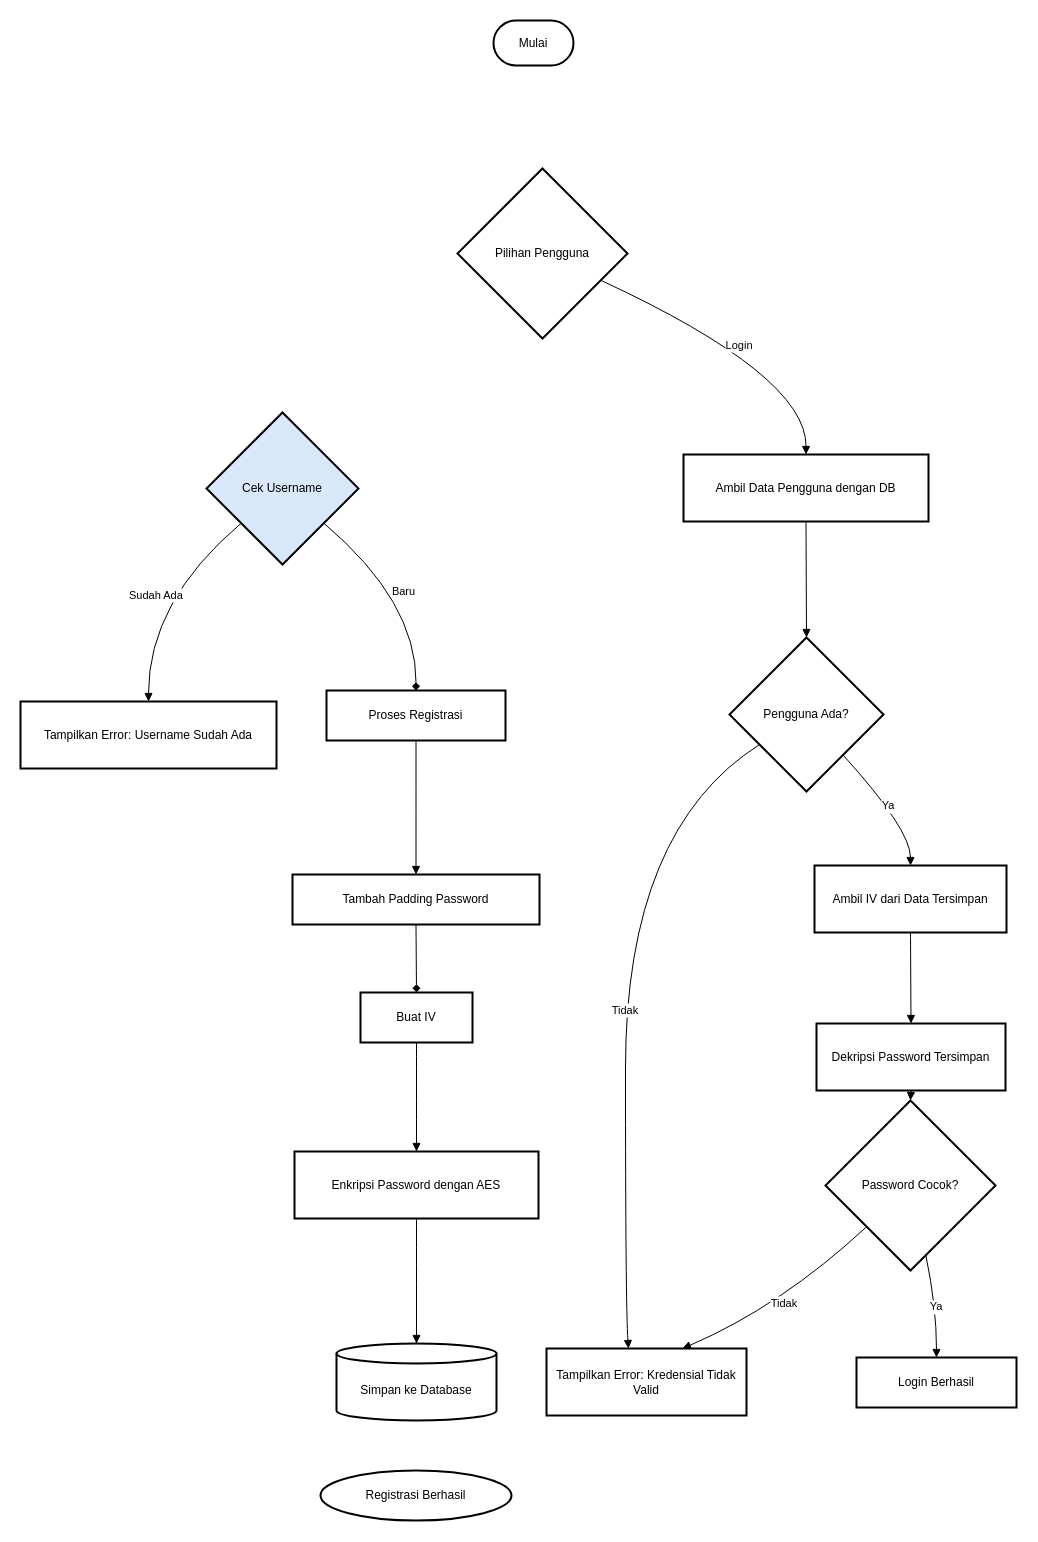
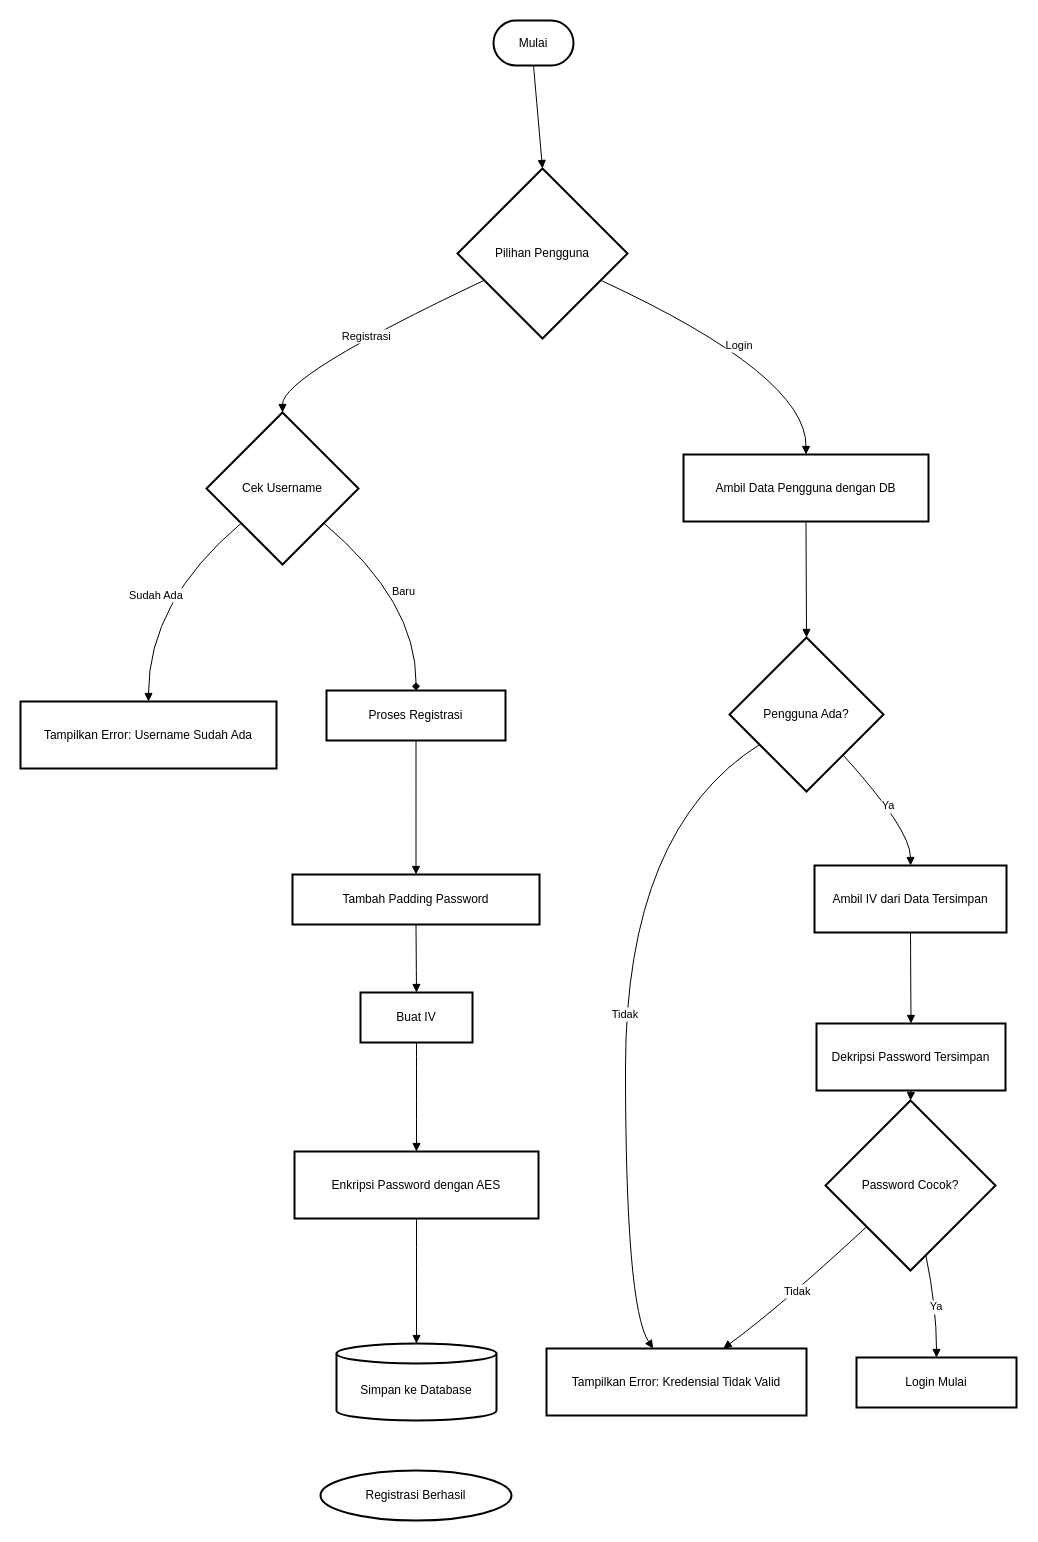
+ <mxCell id="19" value="" style="curved=1;startArrow=none;endArrow=block;exitX=0.5;exitY=0.99;entryX=0.5;entryY=0;rounded=0;" edge="1" parent="1" source="2" target="3"><mxGeometry relative="1" as="geometry"><Array as="points" /></mxGeometry></mxCell>
+ <mxCell id="20" value="Registrasi" style="curved=1;startArrow=none;endArrow=block;exitX=0;exitY=0.73;entryX=0.5;entryY=0;rounded=0;" edge="1" parent="1" source="3" target="4"><mxGeometry relative="1" as="geometry"><Array as="points"><mxPoint x="282" y="375" /></Array></mxGeometry></mxCell>
- <mxCell id="4" value="Cek Username" style="rhombus;strokeWidth=2;whiteSpace=wrap;fillColor=#dae8fc;" vertex="1" parent="1"><mxGeometry x="206" y="412" width="152" height="152" as="geometry" /></mxCell>
+ <mxCell id="4" value="Cek Username" style="rhombus;strokeWidth=2;whiteSpace=wrap;" vertex="1" parent="1"><mxGeometry x="206" y="412" width="152" height="152" as="geometry" /></mxCell>
- <mxCell id="24" value="" style="curved=1;startArrow=none;endArrow=diamond;exitX=0.5;exitY=1;entryX=0.5;entryY=-0.01;rounded=0;" edge="1" parent="1" source="7" target="8"><mxGeometry relative="1" as="geometry"><Array as="points" /></mxGeometry></mxCell>
+ <mxCell id="24" value="" style="curved=1;startArrow=none;endArrow=block;exitX=0.5;exitY=1;entryX=0.5;entryY=-0.01;rounded=0;" edge="1" parent="1" source="7" target="8"><mxGeometry relative="1" as="geometry"><Array as="points" /></mxGeometry></mxCell>
- <mxCell id="14" value="Tampilkan Error: Kredensial Tidak Valid" style="whiteSpace=wrap;strokeWidth=2;" vertex="1" parent="1"><mxGeometry x="546" y="1348" width="200" height="67" as="geometry" /></mxCell>
+ <mxCell id="14" value="Tampilkan Error: Kredensial Tidak Valid" style="whiteSpace=wrap;strokeWidth=2;" vertex="1" parent="1"><mxGeometry x="546" y="1348" width="260" height="67" as="geometry" /></mxCell>
- <mxCell id="18" value="Login Berhasil" style="whiteSpace=wrap;strokeWidth=2;" vertex="1" parent="1"><mxGeometry x="856" y="1357" width="160" height="50" as="geometry" /></mxCell>
+ <mxCell id="18" value="Login Mulai" style="whiteSpace=wrap;strokeWidth=2;" vertex="1" parent="1"><mxGeometry x="856" y="1357" width="160" height="50" as="geometry" /></mxCell>
